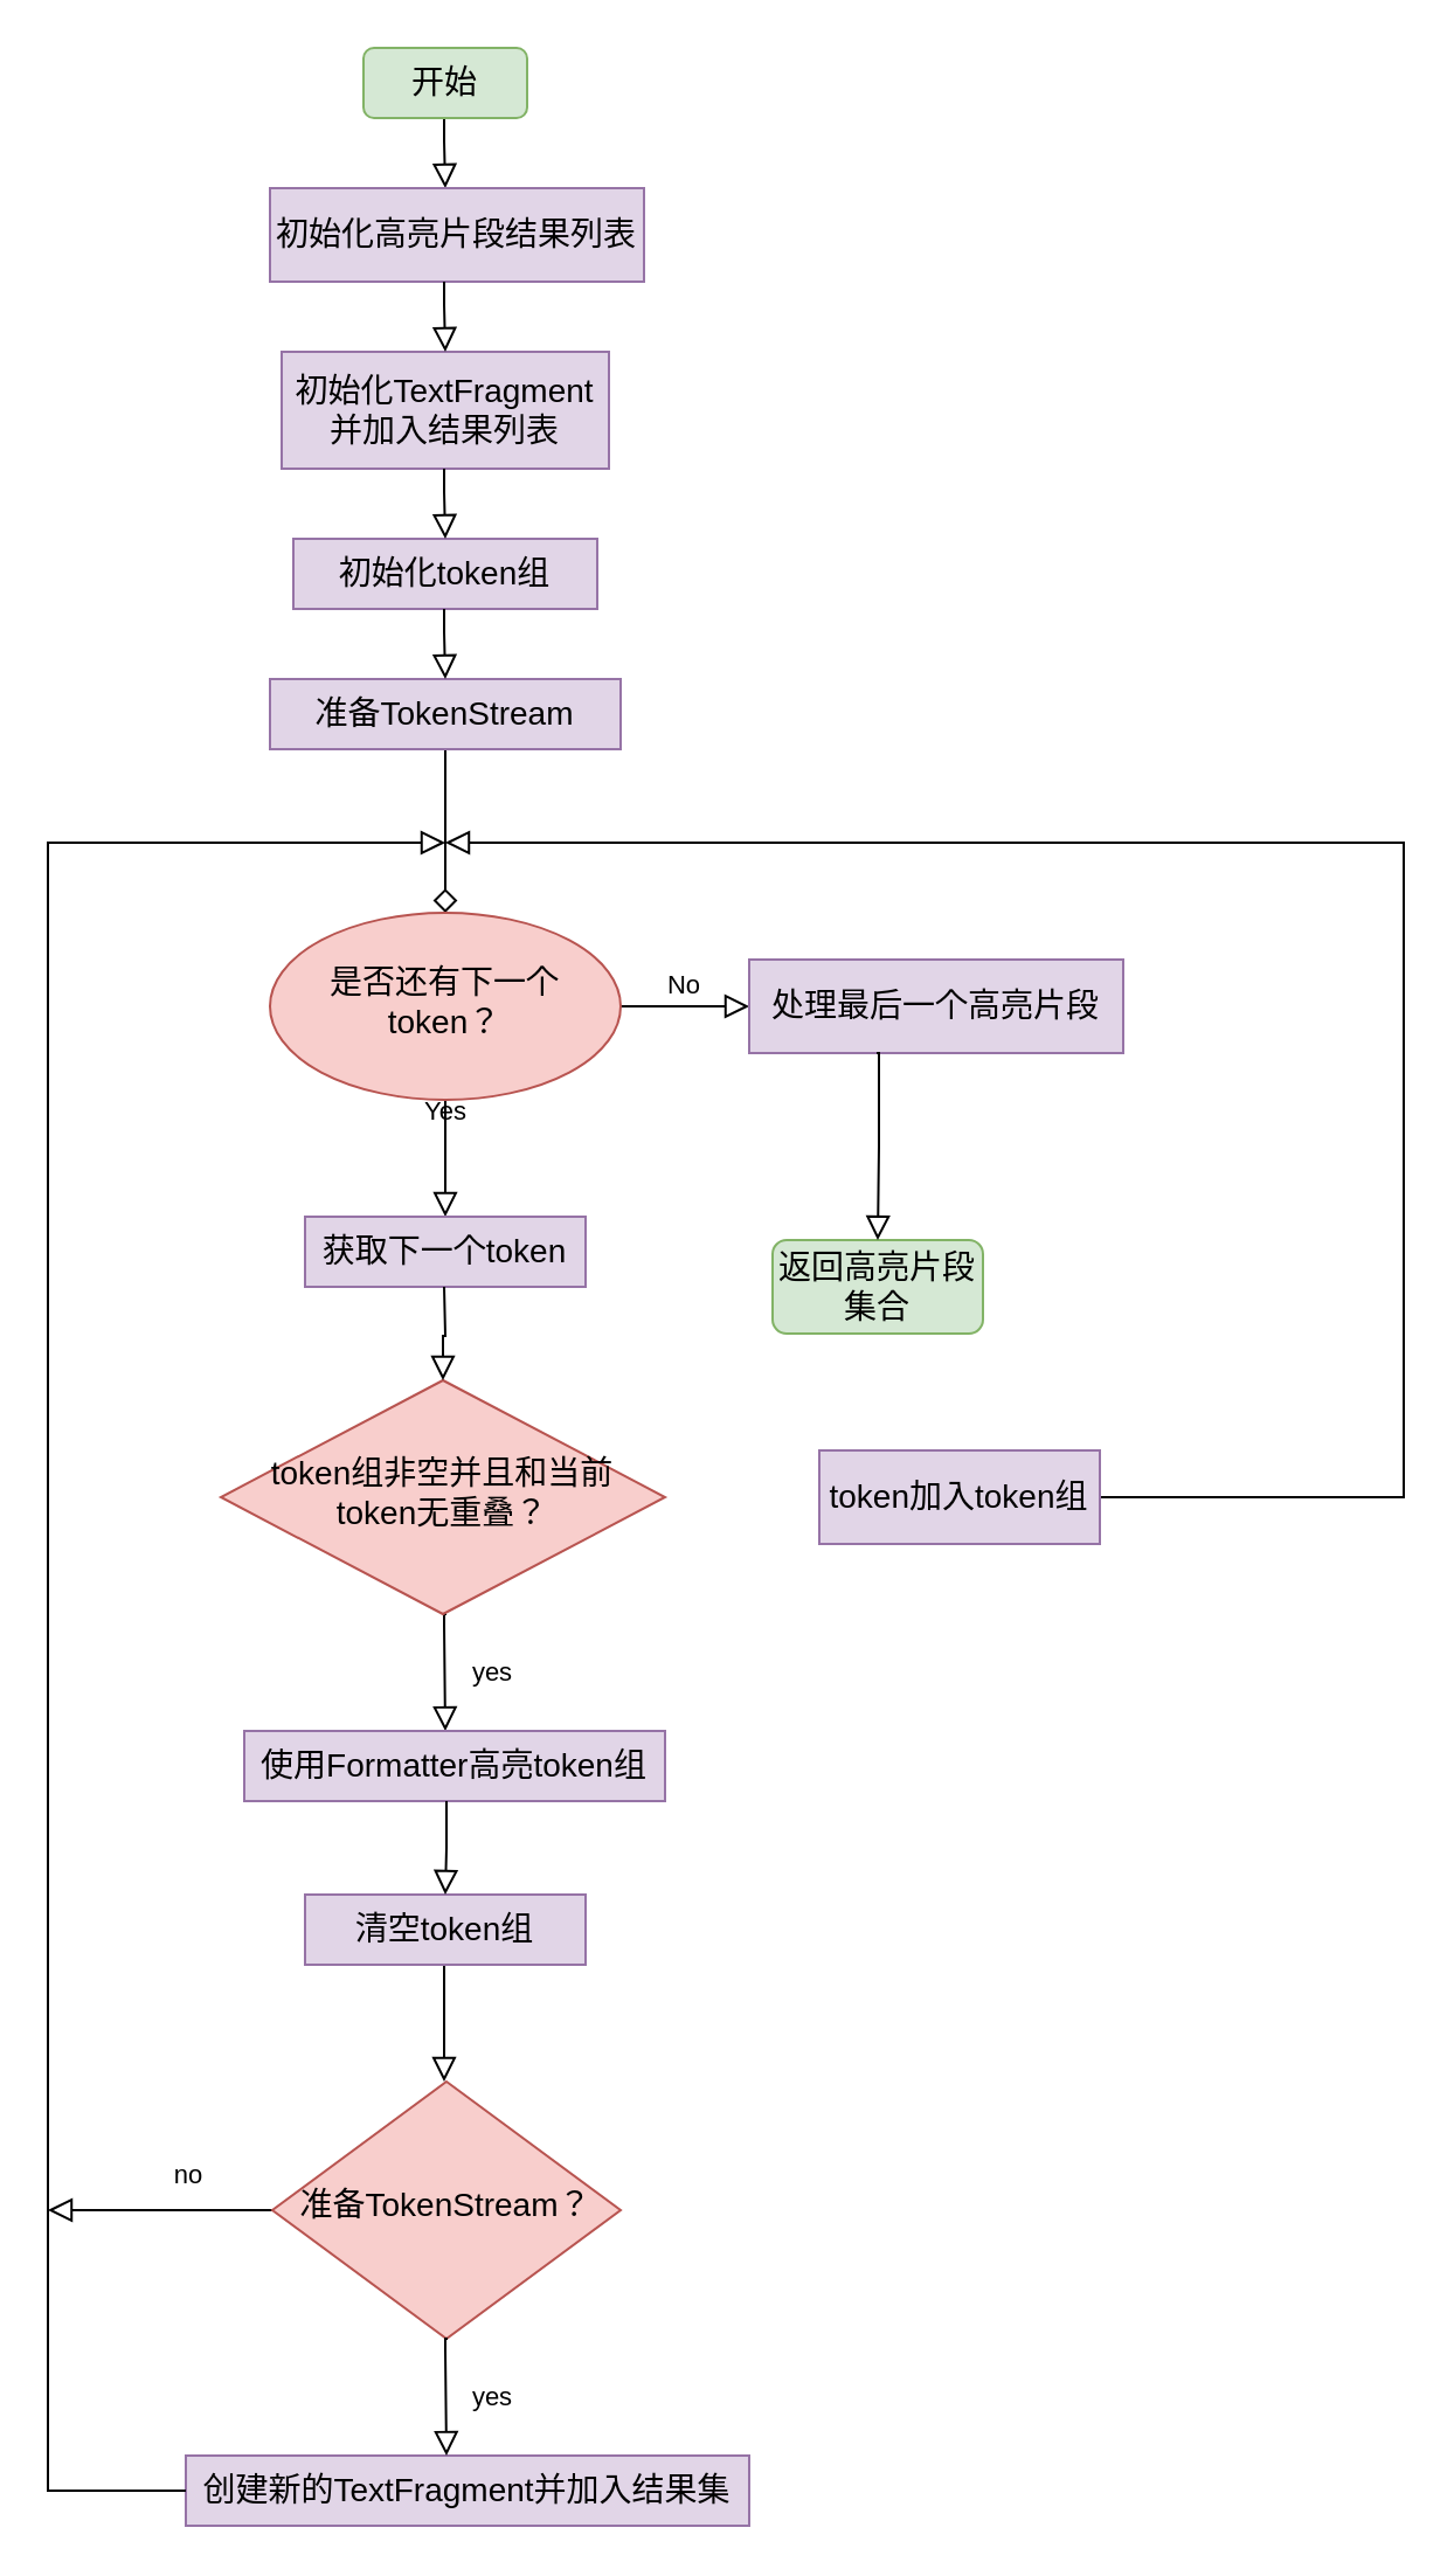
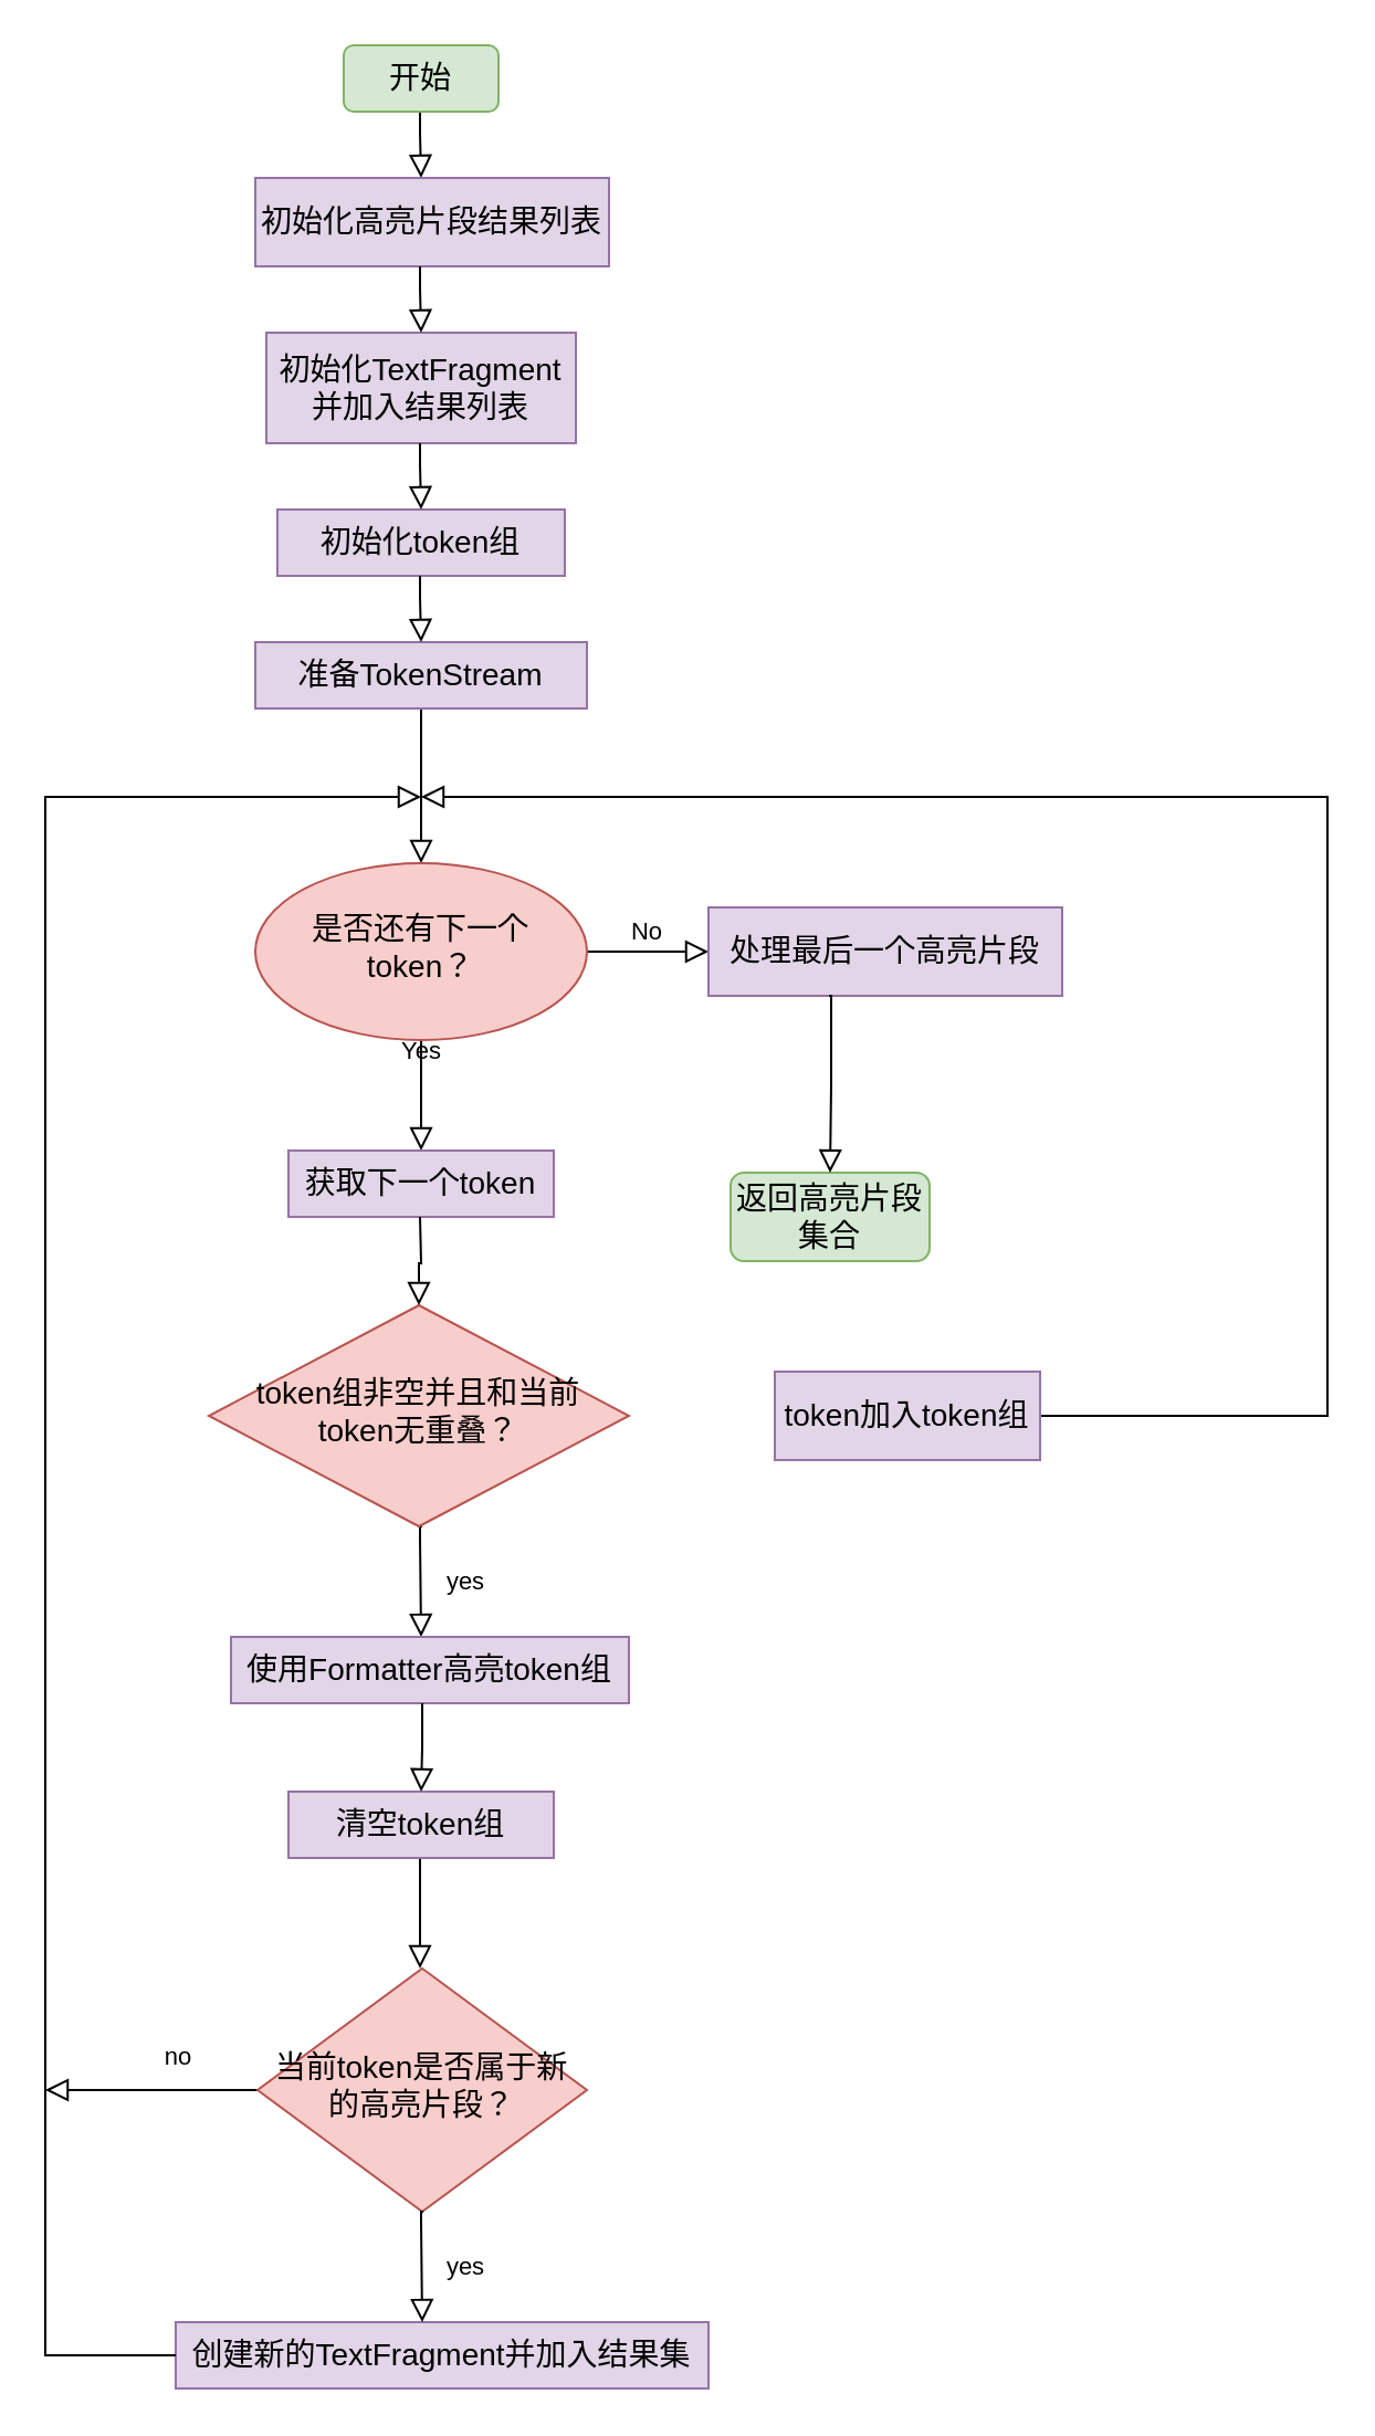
- <mxCell id="2" value="" style="rounded=0;html=1;jettySize=auto;orthogonalLoop=1;fontSize=11;endArrow=diamond;endFill=0;endSize=8;strokeWidth=1;shadow=0;labelBackgroundColor=none;edgeStyle=orthogonalEdgeStyle;exitX=0.4;exitY=0.967;exitDx=0;exitDy=0;exitPerimeter=0;" parent="1" source="24" target="5" edge="1"><mxGeometry relative="1" as="geometry"><mxPoint x="190" y="350" as="sourcePoint" /><Array as="points"><mxPoint x="190" y="319" /></Array></mxGeometry></mxCell>
+ <mxCell id="2" value="" style="rounded=0;html=1;jettySize=auto;orthogonalLoop=1;fontSize=11;endArrow=block;endFill=0;endSize=8;strokeWidth=1;shadow=0;labelBackgroundColor=none;edgeStyle=orthogonalEdgeStyle;exitX=0.4;exitY=0.967;exitDx=0;exitDy=0;exitPerimeter=0;" parent="1" source="24" target="5" edge="1"><mxGeometry relative="1" as="geometry"><mxPoint x="190" y="350" as="sourcePoint" /><Array as="points"><mxPoint x="190" y="319" /></Array></mxGeometry></mxCell>
- <mxCell id="13" value="&lt;font style=&quot;font-size: 14px&quot;&gt;准备TokenStream？&lt;/font&gt;" style="rhombus;whiteSpace=wrap;html=1;shadow=0;fontFamily=Helvetica;fontSize=12;align=center;strokeWidth=1;spacing=6;spacingTop=-4;fillColor=#f8cecc;strokeColor=#b85450;" vertex="1" parent="1"><mxGeometry x="116" y="890" width="149" height="110" as="geometry" /></mxCell>
+ <mxCell id="13" value="&lt;font style=&quot;font-size: 14px&quot;&gt;当前token是否属于新的高亮片段？&lt;/font&gt;" style="rhombus;whiteSpace=wrap;html=1;shadow=0;fontFamily=Helvetica;fontSize=12;align=center;strokeWidth=1;spacing=6;spacingTop=-4;fillColor=#f8cecc;strokeColor=#b85450;" vertex="1" parent="1"><mxGeometry x="116" y="890" width="149" height="110" as="geometry" /></mxCell>
